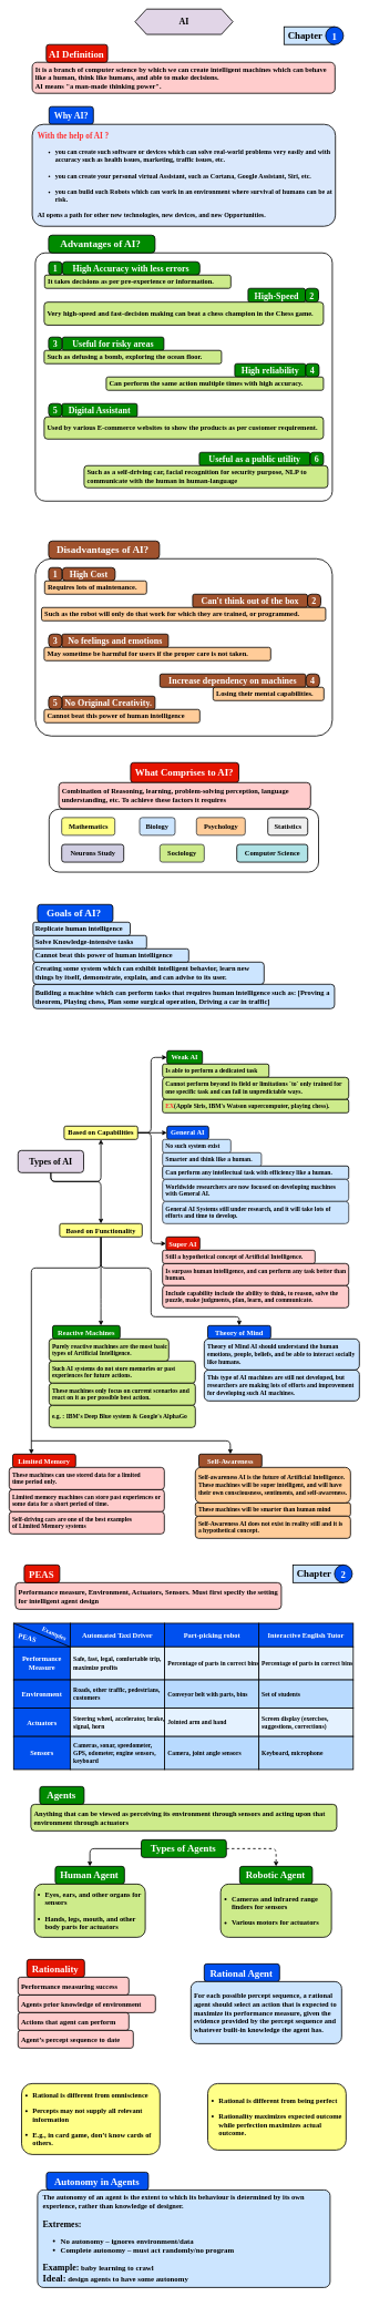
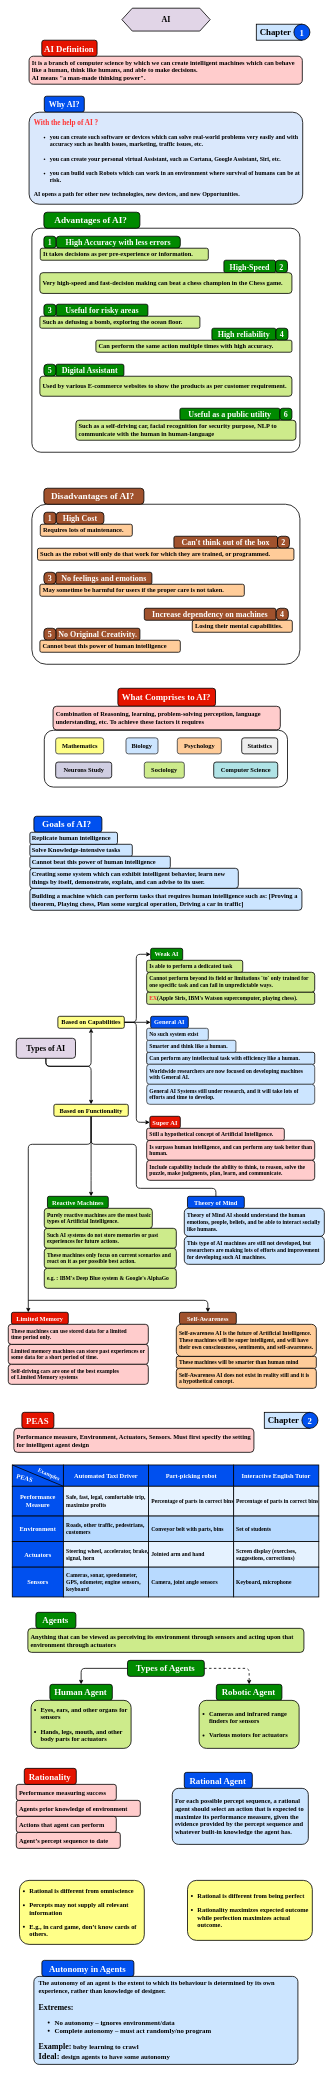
- <mxCell id="110" style="edgeStyle=orthogonalEdgeStyle;rounded=1;orthogonalLoop=1;jettySize=auto;html=1;curved=0;strokeWidth=2;" parent="1" source="113" target="101" edge="1"><mxGeometry relative="1" as="geometry"><Array as="points"><mxPoint x="227" y="2860" /><mxPoint x="340" y="2860" /><mxPoint x="340" y="2970" /><mxPoint x="539" y="2970" /></Array></mxGeometry></mxCell>
+ <mxCell id="110" style="edgeStyle=orthogonalEdgeStyle;rounded=1;orthogonalLoop=1;jettySize=auto;html=1;curved=0;strokeWidth=2;endArrow=none;" parent="1" source="113" target="101" edge="1"><mxGeometry relative="1" as="geometry"><Array as="points"><mxPoint x="227" y="2860" /><mxPoint x="340" y="2860" /><mxPoint x="340" y="2970" /><mxPoint x="539" y="2970" /></Array></mxGeometry></mxCell>
